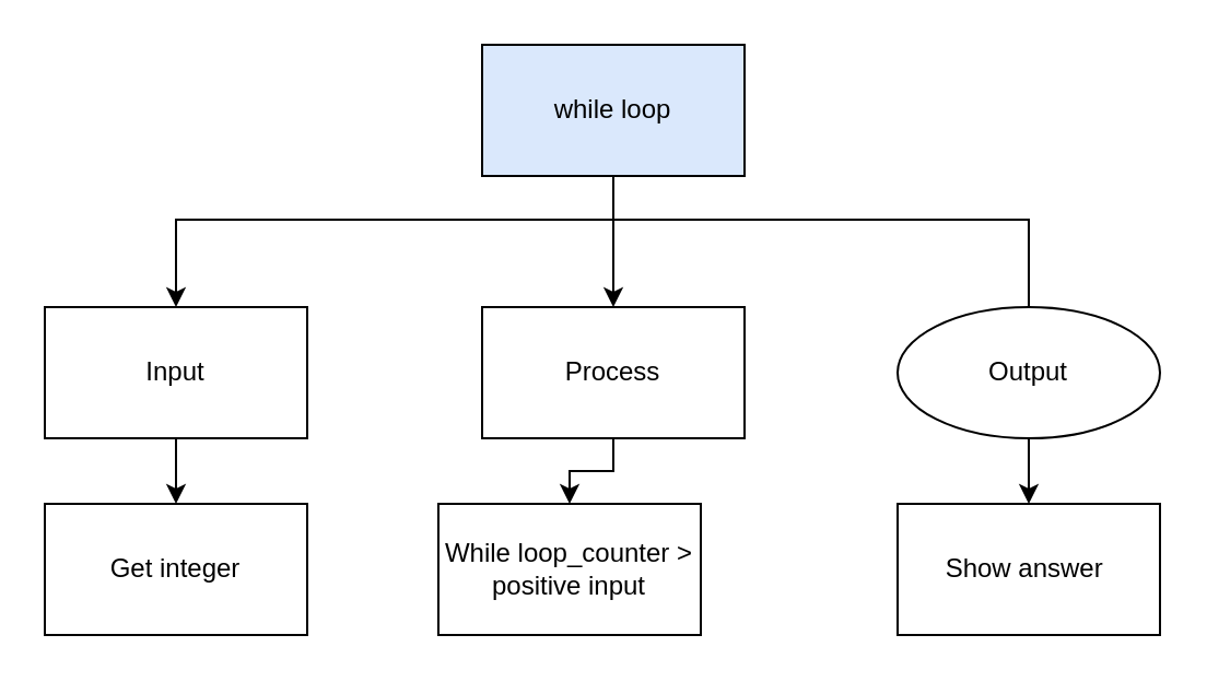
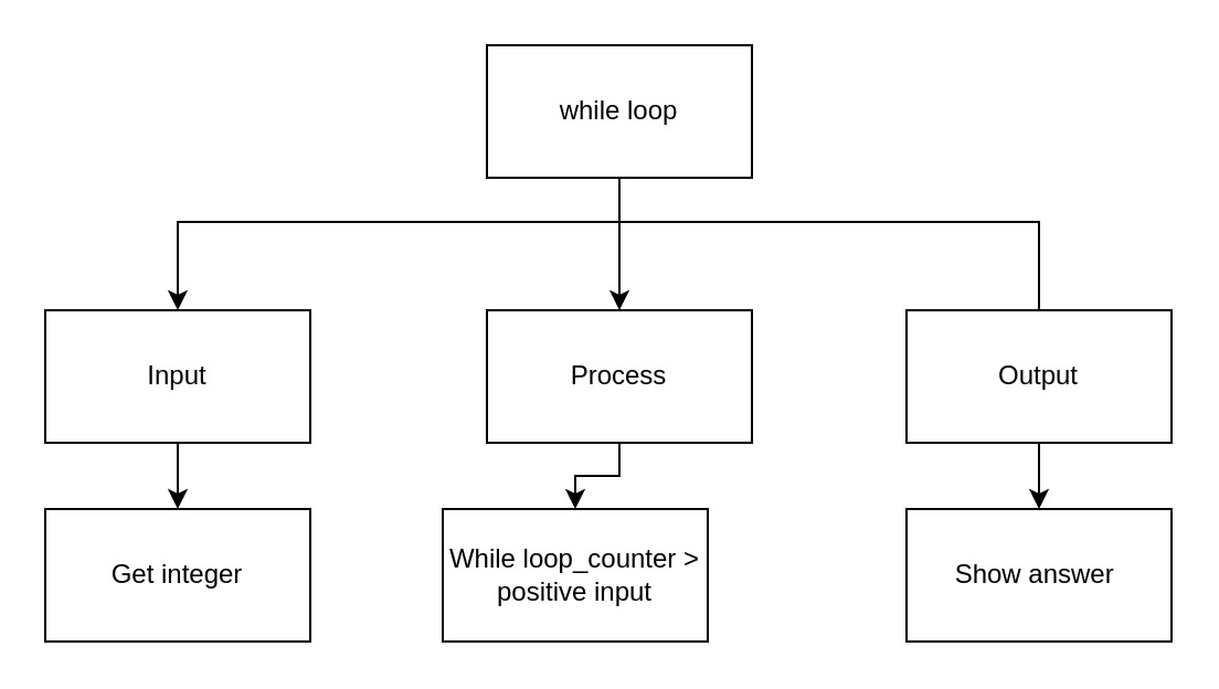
- <mxCell id="5" value="while loop" style="rounded=0;whiteSpace=wrap;html=1;fillColor=#dae8fc;" vertex="1" parent="1"><mxGeometry x="220" y="20" width="120" height="60" as="geometry" /></mxCell>
+ <mxCell id="5" value="while loop" style="rounded=0;whiteSpace=wrap;html=1;" vertex="1" parent="1"><mxGeometry x="220" y="20" width="120" height="60" as="geometry" /></mxCell>
- <mxCell id="11" value="Output" style="ellipse;whiteSpace=wrap;html=1;" vertex="1" parent="1"><mxGeometry x="410" y="140" width="120" height="60" as="geometry" /></mxCell>
+ <mxCell id="11" value="Output" style="rounded=0;whiteSpace=wrap;html=1;" vertex="1" parent="1"><mxGeometry x="410" y="140" width="120" height="60" as="geometry" /></mxCell>
